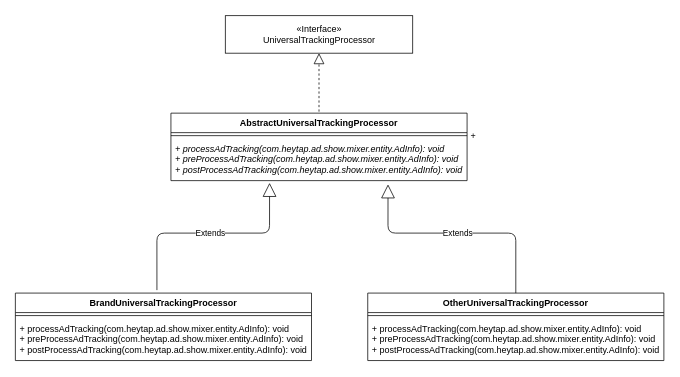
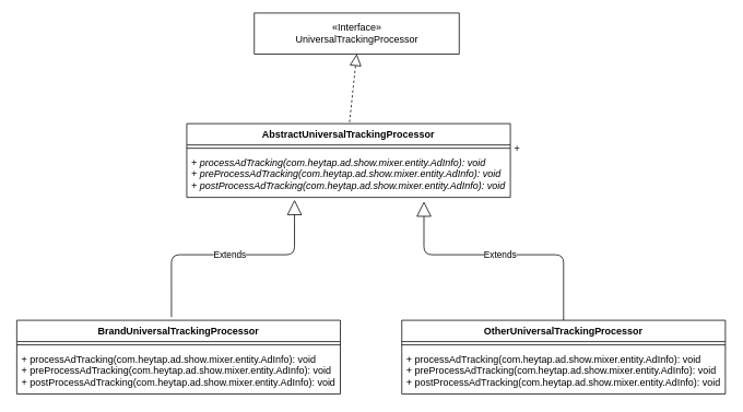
- <mxCell id="2" value="«Interface»&lt;br&gt;UniversalTrackingProcessor" style="html=1;" vertex="1" parent="1"><mxGeometry x="300" y="20" width="250" height="50" as="geometry" /></mxCell>
+ <mxCell id="2" value="«Interface»&lt;br&gt;UniversalTrackingProcessor" style="html=1;" vertex="1" parent="1"><mxGeometry x="310" y="15" width="250" height="50" as="geometry" /></mxCell>
